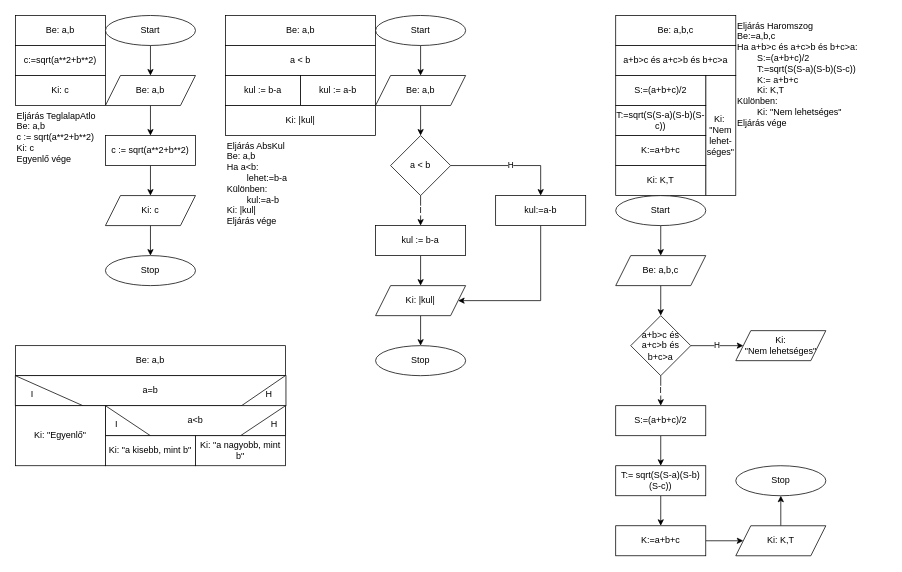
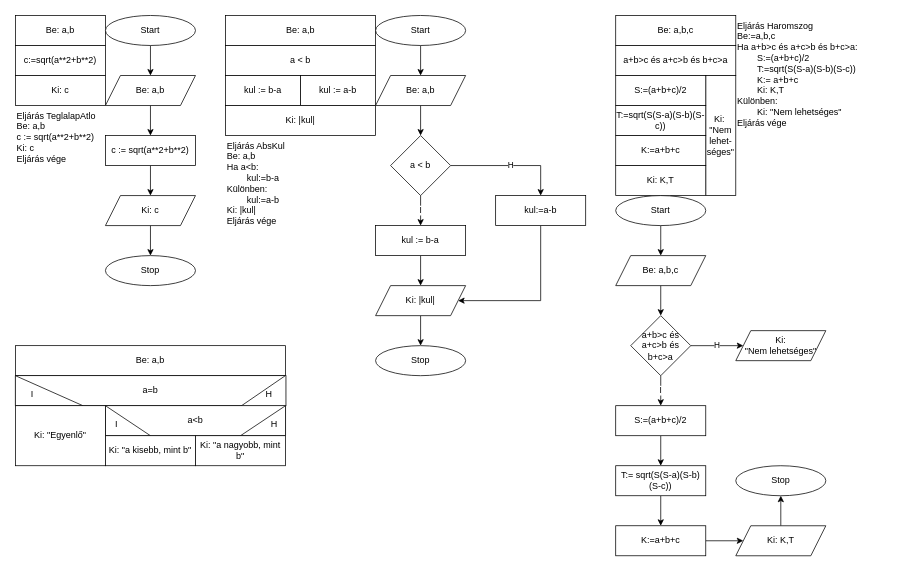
- <mxCell id="14" value="Eljárás TeglalapAtlo&lt;div&gt;Be: a,b&lt;/div&gt;&lt;div&gt;c := sqrt(a**2+b**2)&lt;/div&gt;&lt;div&gt;Ki: c&lt;/div&gt;&lt;div&gt;Egyenlő vége&lt;/div&gt;" style="text;html=1;align=left;verticalAlign=top;whiteSpace=wrap;rounded=0;" vertex="1" parent="1"><mxGeometry y="140" width="120" height="200" as="geometry" x="20" /></mxCell>
+ <mxCell id="14" value="Eljárás TeglalapAtlo&lt;div&gt;Be: a,b&lt;/div&gt;&lt;div&gt;c := sqrt(a**2+b**2)&lt;/div&gt;&lt;div&gt;Ki: c&lt;/div&gt;&lt;div&gt;Eljárás vége&lt;/div&gt;" style="text;html=1;align=left;verticalAlign=top;whiteSpace=wrap;rounded=0;" vertex="1" parent="1"><mxGeometry y="140" width="120" height="200" as="geometry" x="20" /></mxCell>
- <mxCell id="20" value="Eljárás AbsKul&lt;div&gt;&lt;span style=&quot;background-color: initial;&quot;&gt;Be: a,b&lt;/span&gt;&lt;/div&gt;&lt;div&gt;&lt;span style=&quot;background-color: initial;&quot;&gt;Ha a&amp;lt;b:&lt;/span&gt;&lt;/div&gt;&lt;div&gt;&lt;span style=&quot;background-color: initial;&quot;&gt;&lt;span style=&quot;white-space: pre;&quot;&gt;&#09;&lt;/span&gt;lehet:=b-a&lt;br&gt;&lt;/span&gt;&lt;/div&gt;&lt;div&gt;&lt;span style=&quot;background-color: initial;&quot;&gt;Különben:&lt;/span&gt;&lt;/div&gt;&lt;div&gt;&lt;span style=&quot;background-color: initial;&quot;&gt;&lt;span style=&quot;white-space: pre;&quot;&gt;&#09;&lt;/span&gt;kul:=a-b&lt;br&gt;&lt;/span&gt;&lt;/div&gt;&lt;div&gt;&lt;span style=&quot;background-color: initial;&quot;&gt;Ki: |kul|&lt;/span&gt;&lt;/div&gt;&lt;div&gt;&lt;span style=&quot;background-color: initial;&quot;&gt;Eljárás vége&lt;/span&gt;&lt;br&gt;&lt;/div&gt;" style="text;html=1;align=left;verticalAlign=top;whiteSpace=wrap;rounded=0;" vertex="1" parent="1"><mxGeometry x="300" y="180" width="200" height="240" as="geometry" /></mxCell>
+ <mxCell id="20" value="Eljárás AbsKul&lt;div&gt;&lt;span style=&quot;background-color: initial;&quot;&gt;Be: a,b&lt;/span&gt;&lt;/div&gt;&lt;div&gt;&lt;span style=&quot;background-color: initial;&quot;&gt;Ha a&amp;lt;b:&lt;/span&gt;&lt;/div&gt;&lt;div&gt;&lt;span style=&quot;background-color: initial;&quot;&gt;&lt;span style=&quot;white-space: pre;&quot;&gt;&#09;&lt;/span&gt;kul:=b-a&lt;br&gt;&lt;/span&gt;&lt;/div&gt;&lt;div&gt;&lt;span style=&quot;background-color: initial;&quot;&gt;Különben:&lt;/span&gt;&lt;/div&gt;&lt;div&gt;&lt;span style=&quot;background-color: initial;&quot;&gt;&lt;span style=&quot;white-space: pre;&quot;&gt;&#09;&lt;/span&gt;kul:=a-b&lt;br&gt;&lt;/span&gt;&lt;/div&gt;&lt;div&gt;&lt;span style=&quot;background-color: initial;&quot;&gt;Ki: |kul|&lt;/span&gt;&lt;/div&gt;&lt;div&gt;&lt;span style=&quot;background-color: initial;&quot;&gt;Eljárás vége&lt;/span&gt;&lt;br&gt;&lt;/div&gt;" style="text;html=1;align=left;verticalAlign=top;whiteSpace=wrap;rounded=0;" vertex="1" parent="1"><mxGeometry x="300" y="180" width="200" height="240" as="geometry" /></mxCell>
